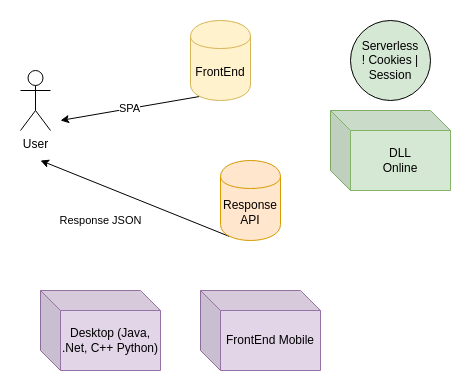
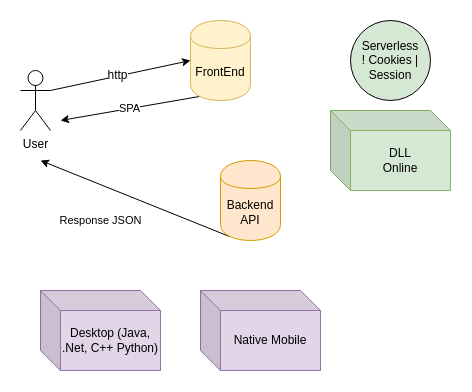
+ <mxCell id="2" style="rounded=0;orthogonalLoop=1;jettySize=auto;html=1;exitX=1;exitY=0.333;exitDx=0;exitDy=0;exitPerimeter=0;entryX=0;entryY=0.5;entryDx=0;entryDy=0;" edge="1" parent="1" source="4" target="6"><mxGeometry relative="1" as="geometry" /></mxCell>
+ <mxCell id="3" value="http" style="text;html=1;align=center;verticalAlign=middle;resizable=0;points=[];;labelBackgroundColor=#ffffff;" vertex="1" connectable="0" parent="2"><mxGeometry x="-0.044" y="1" relative="1" as="geometry"><mxPoint as="offset" /></mxGeometry></mxCell>
- <mxCell id="8" value="Response API" style="shape=cylinder;whiteSpace=wrap;html=1;boundedLbl=1;backgroundOutline=1;fillColor=#ffe6cc;strokeColor=#d79b00;" vertex="1" parent="1"><mxGeometry x="220" y="160" width="60" height="80" as="geometry" /></mxCell>
+ <mxCell id="8" value="Backend API" style="shape=cylinder;whiteSpace=wrap;html=1;boundedLbl=1;backgroundOutline=1;fillColor=#ffe6cc;strokeColor=#d79b00;" vertex="1" parent="1"><mxGeometry x="220" y="160" width="60" height="80" as="geometry" /></mxCell>
- <mxCell id="12" value="FrontEnd Mobile" style="shape=cube;whiteSpace=wrap;html=1;boundedLbl=1;backgroundOutline=1;darkOpacity=0.05;darkOpacity2=0.1;fillColor=#e1d5e7;strokeColor=#9673a6;" vertex="1" parent="1"><mxGeometry x="200" y="290" width="120" height="80" as="geometry" /></mxCell>
+ <mxCell id="12" value="Native Mobile" style="shape=cube;whiteSpace=wrap;html=1;boundedLbl=1;backgroundOutline=1;darkOpacity=0.05;darkOpacity2=0.1;fillColor=#e1d5e7;strokeColor=#9673a6;" vertex="1" parent="1"><mxGeometry x="200" y="290" width="120" height="80" as="geometry" /></mxCell>
